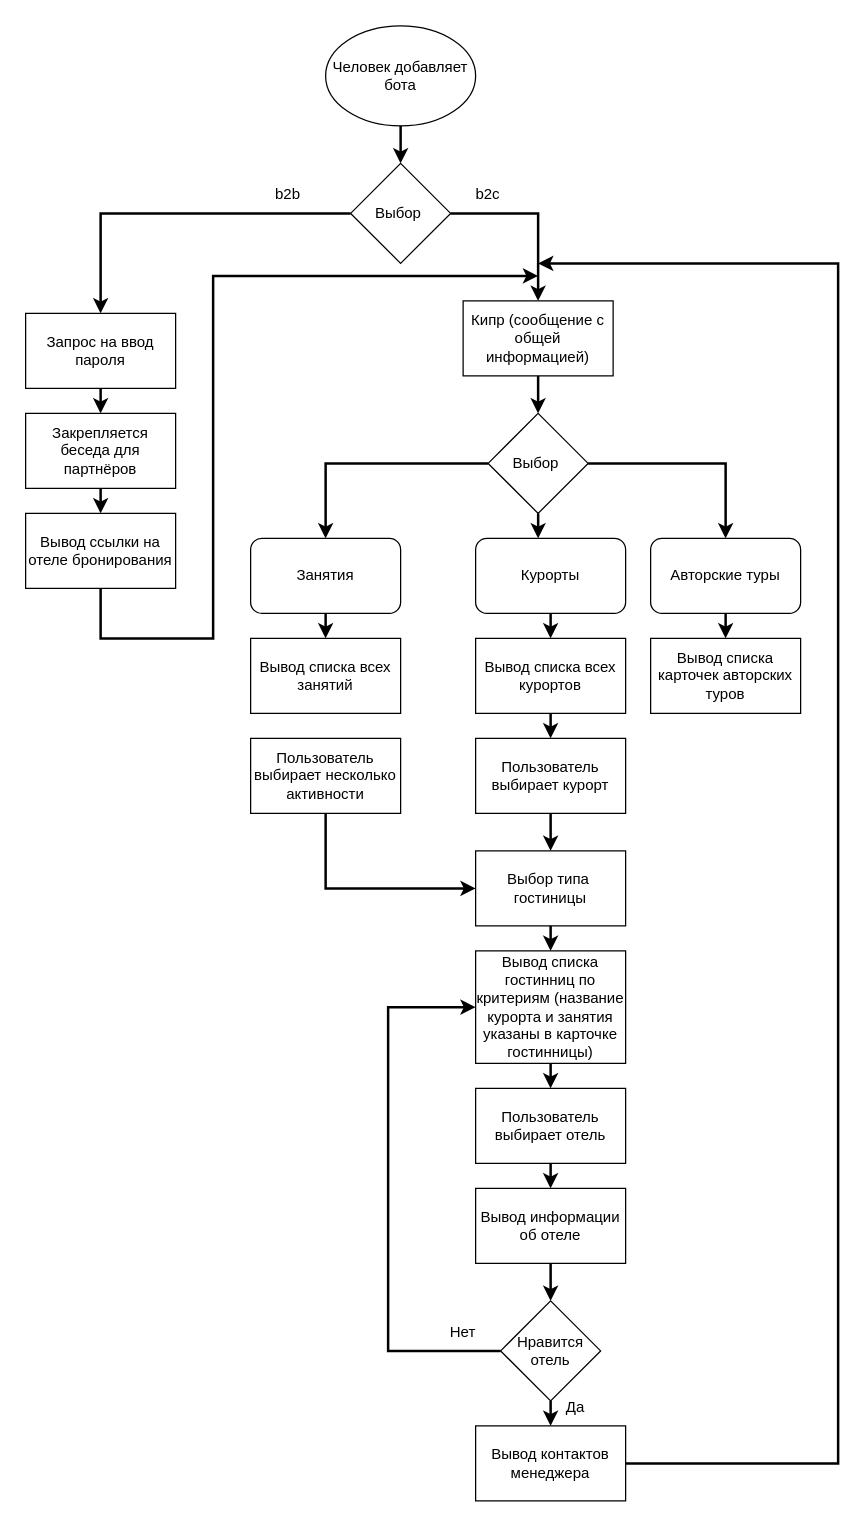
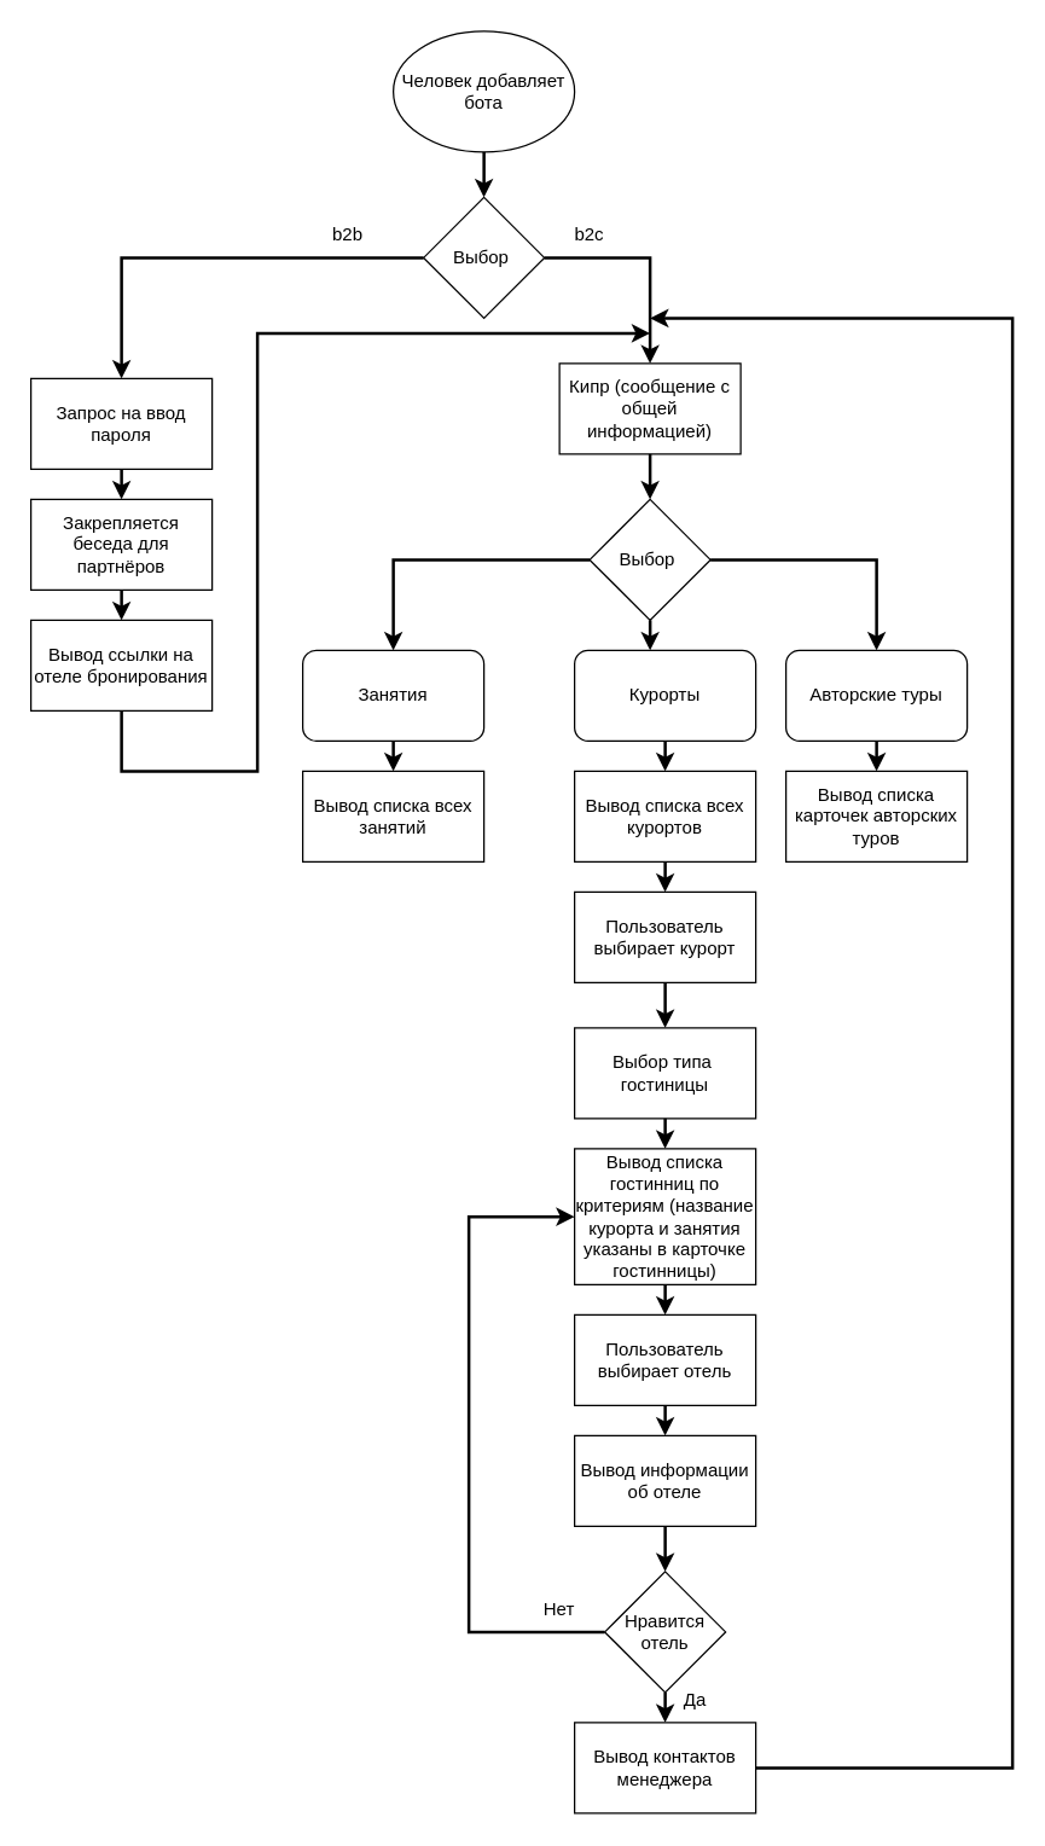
- <mxCell id="31" value="Пользователь выбирает несколько активности" style="rounded=0;whiteSpace=wrap;html=1;strokeColor=#000000;fontColor=#000000;fillColor=none;" vertex="1" parent="1"><mxGeometry x="200" y="590" width="120" height="60" as="geometry" /></mxCell>
- <mxCell id="30" style="edgeStyle=none;rounded=0;html=1;strokeColor=#000000;fontColor=#000000;exitX=0.5;exitY=1;exitDx=0;exitDy=0;strokeWidth=2;entryX=0;entryY=0.5;entryDx=0;entryDy=0;" edge="1" parent="1" source="31" target="37"><mxGeometry relative="1" as="geometry"><mxPoint x="440" y="770" as="targetPoint" /><Array as="points"><mxPoint x="260" y="710" /></Array></mxGeometry></mxCell>
